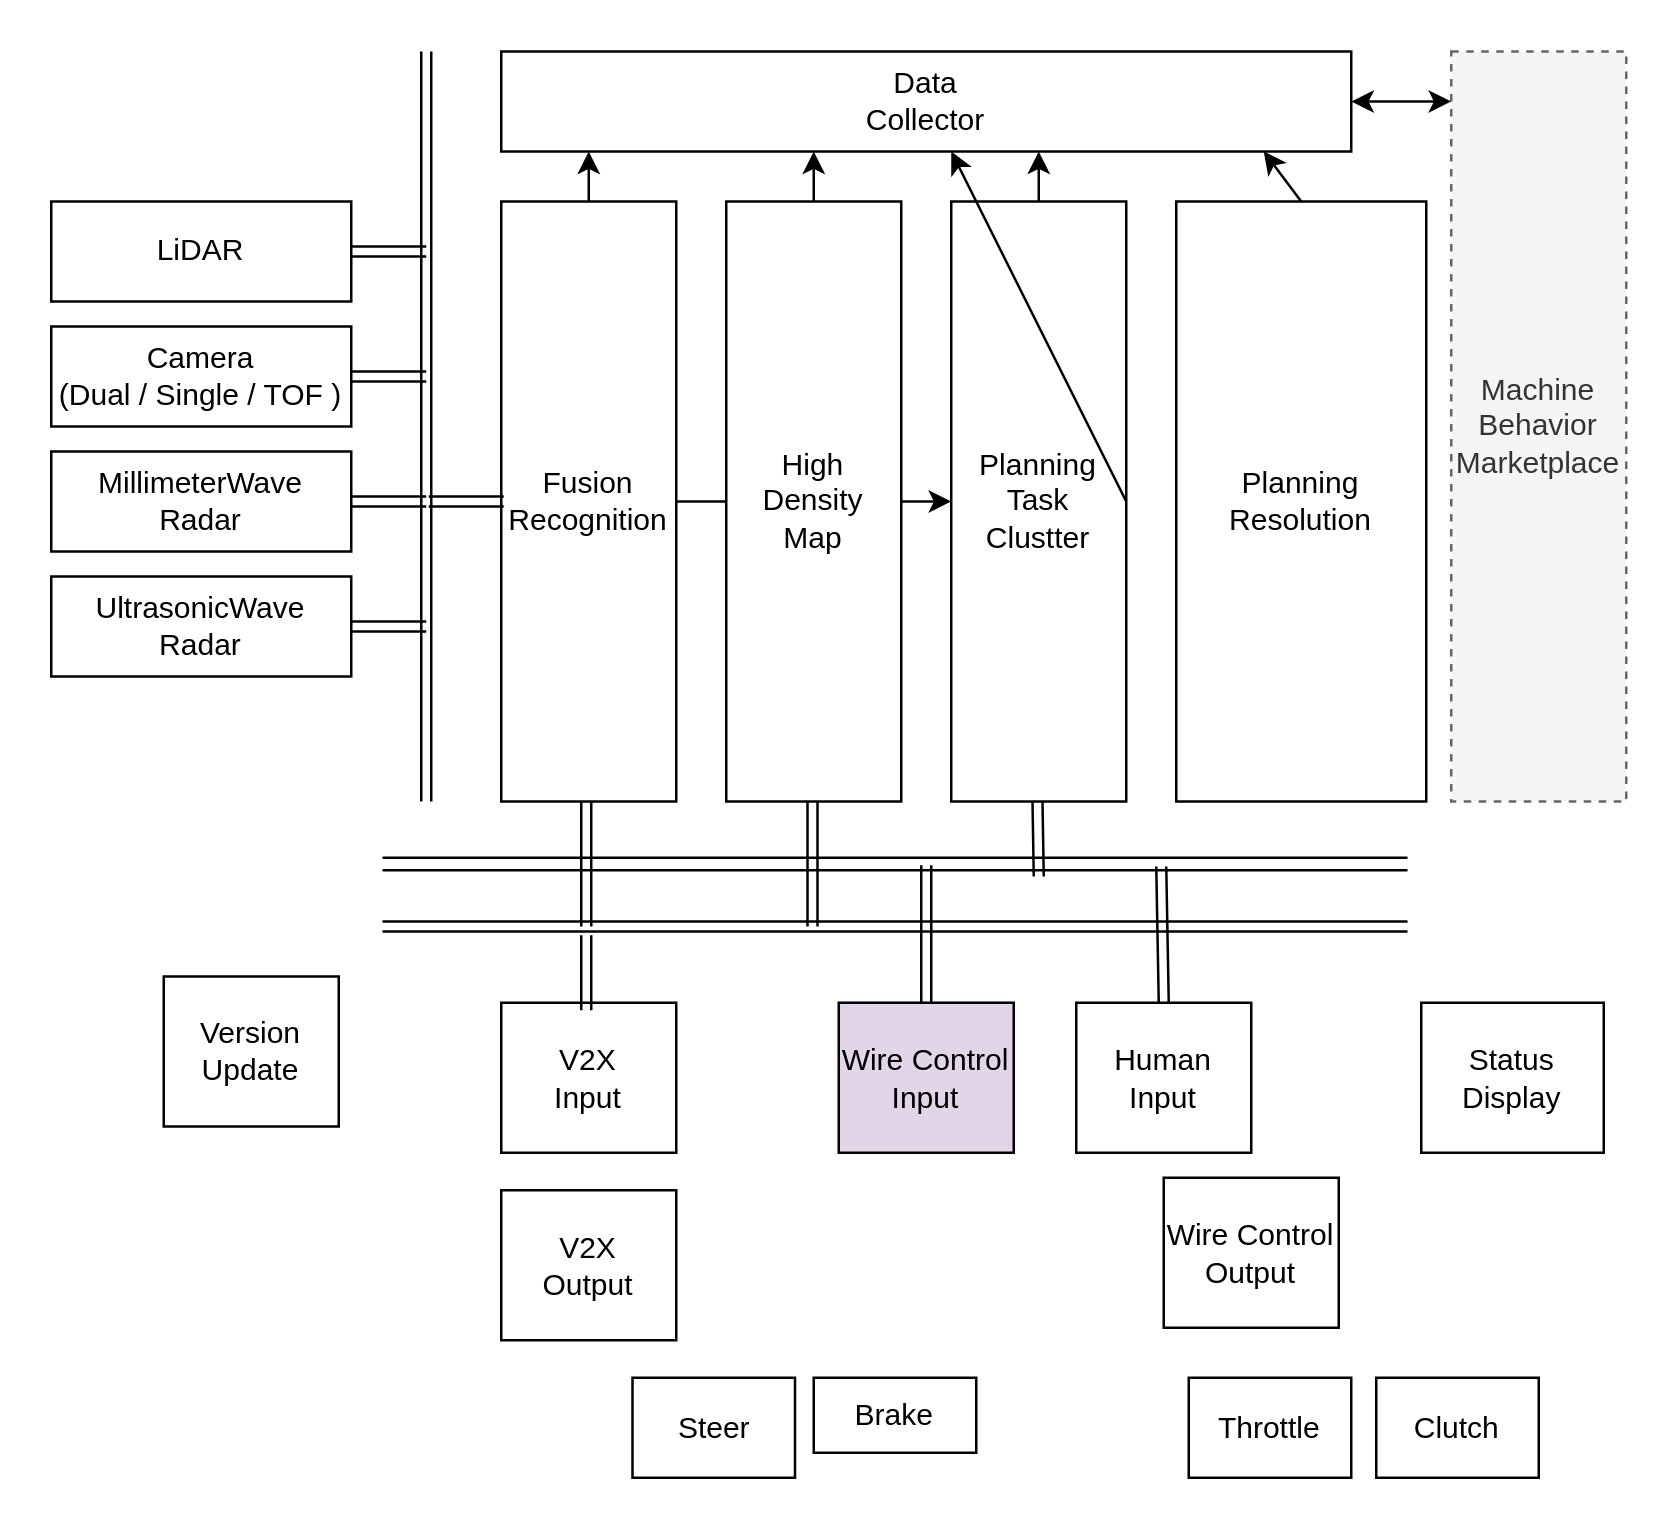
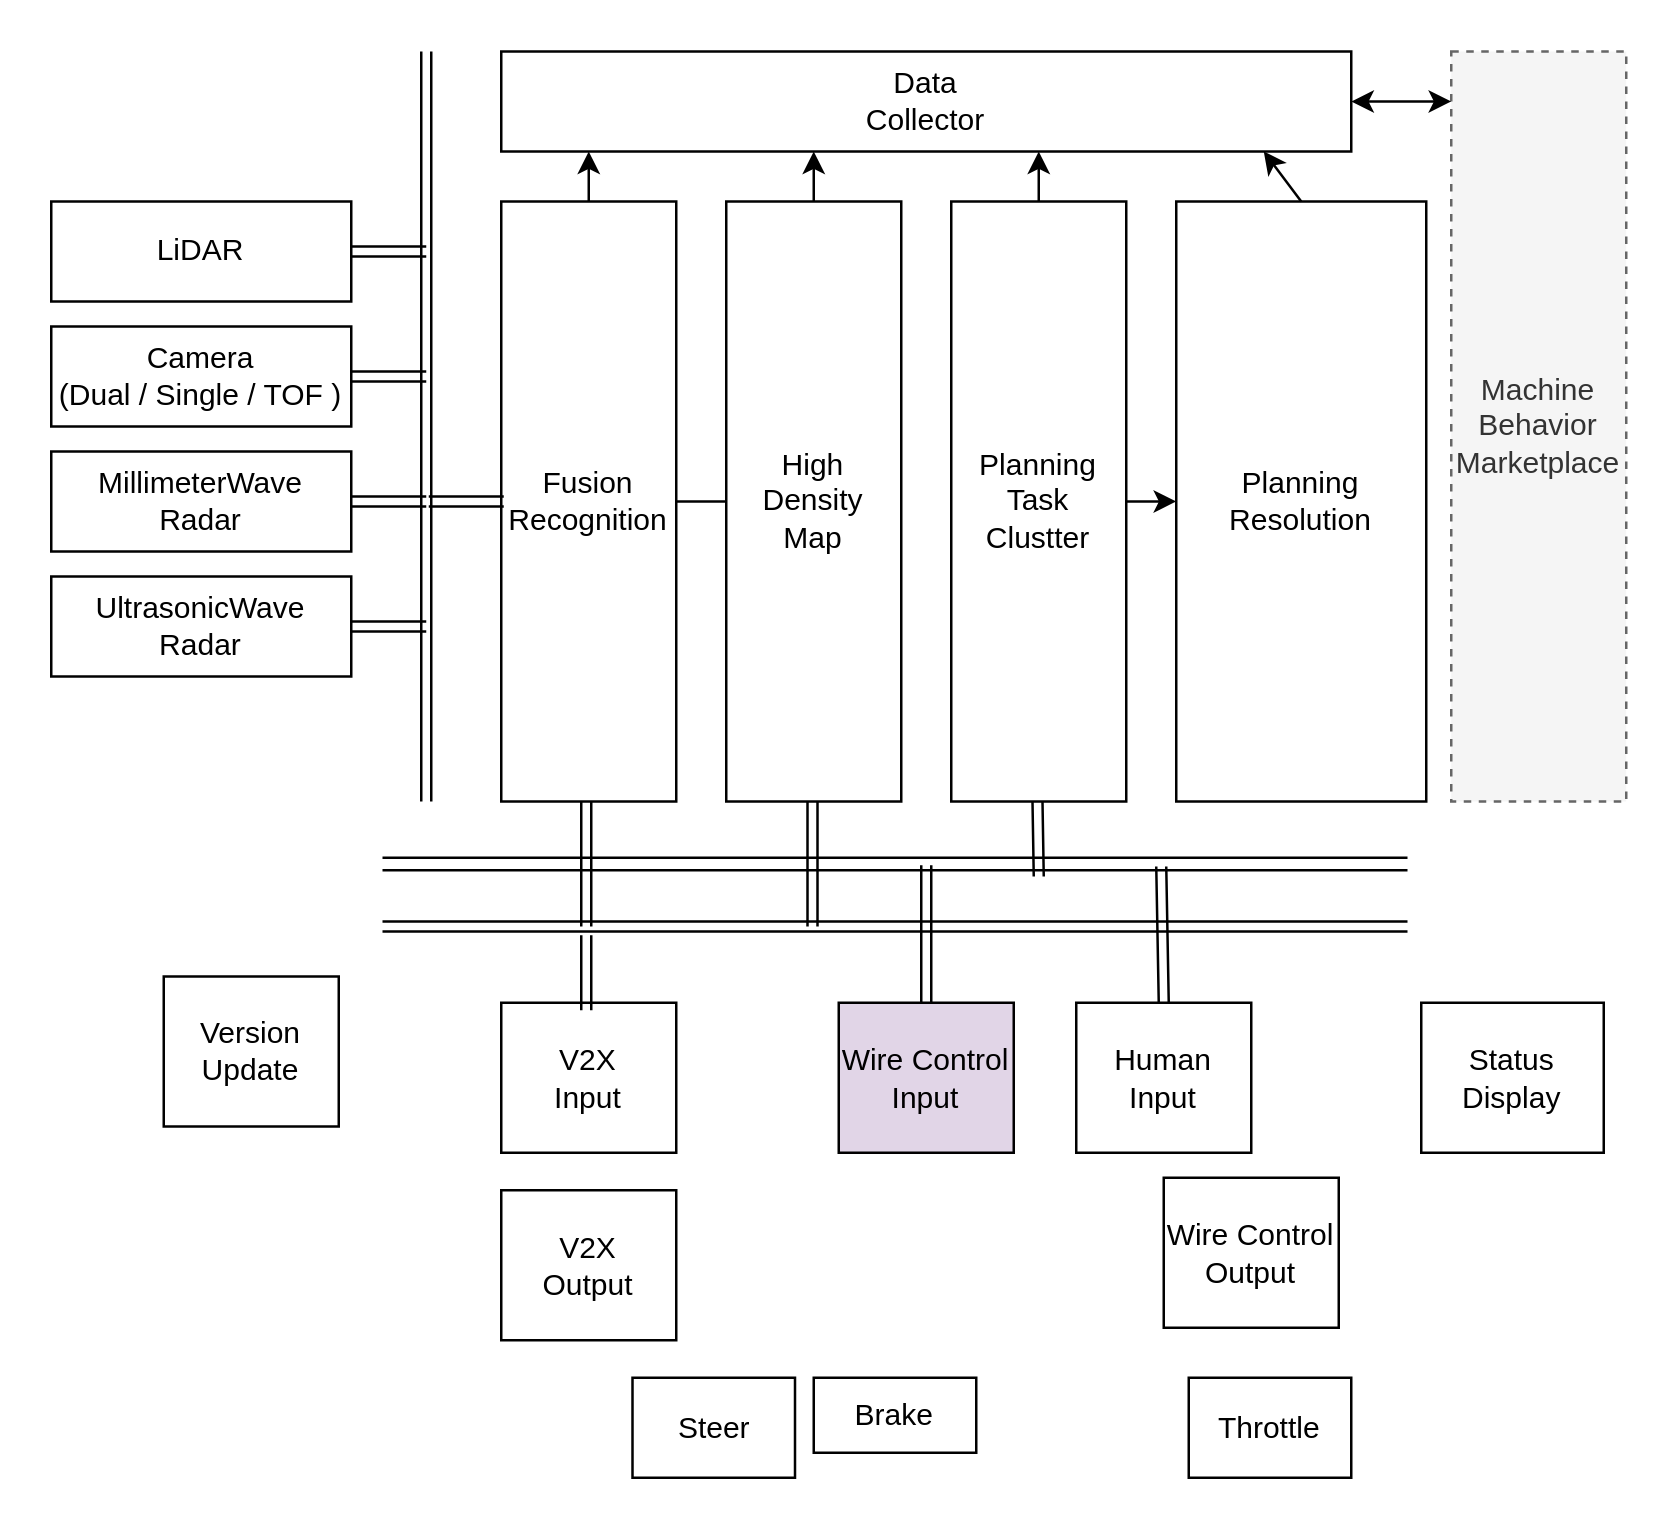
- <mxCell id="24" value="" style="endArrow=classic;html=1;exitX=1;exitY=0.5;exitDx=0;exitDy=0;" parent="1" source="21" target="26" edge="1"><mxGeometry width="50" height="50" relative="1" as="geometry"><mxPoint x="370" y="210" as="sourcePoint" /><mxPoint x="390" y="210" as="targetPoint" /></mxGeometry></mxCell>
+ <mxCell id="24" value="" style="endArrow=classic;html=1;entryX=0;entryY=0.5;entryDx=0;entryDy=0;exitX=1;exitY=0.5;exitDx=0;exitDy=0;" parent="1" source="21" target="20" edge="1"><mxGeometry width="50" height="50" relative="1" as="geometry"><mxPoint x="370" y="210" as="sourcePoint" /><mxPoint x="390" y="210" as="targetPoint" /></mxGeometry></mxCell>
- <mxCell id="23" value="" style="endArrow=classic;html=1;entryX=0;entryY=0.5;entryDx=0;entryDy=0;exitX=1;exitY=0.5;exitDx=0;exitDy=0;" parent="1" source="13" target="21" edge="1"><mxGeometry width="50" height="50" relative="1" as="geometry"><mxPoint x="280" y="210" as="sourcePoint" /><mxPoint x="300" y="210" as="targetPoint" /></mxGeometry></mxCell>
- <mxCell id="34" value="Clutch&lt;br&gt;" style="rounded=0;whiteSpace=wrap;html=1;" vertex="1" parent="1"><mxGeometry x="550" y="550.5" width="65" height="40" as="geometry" /></mxCell>
